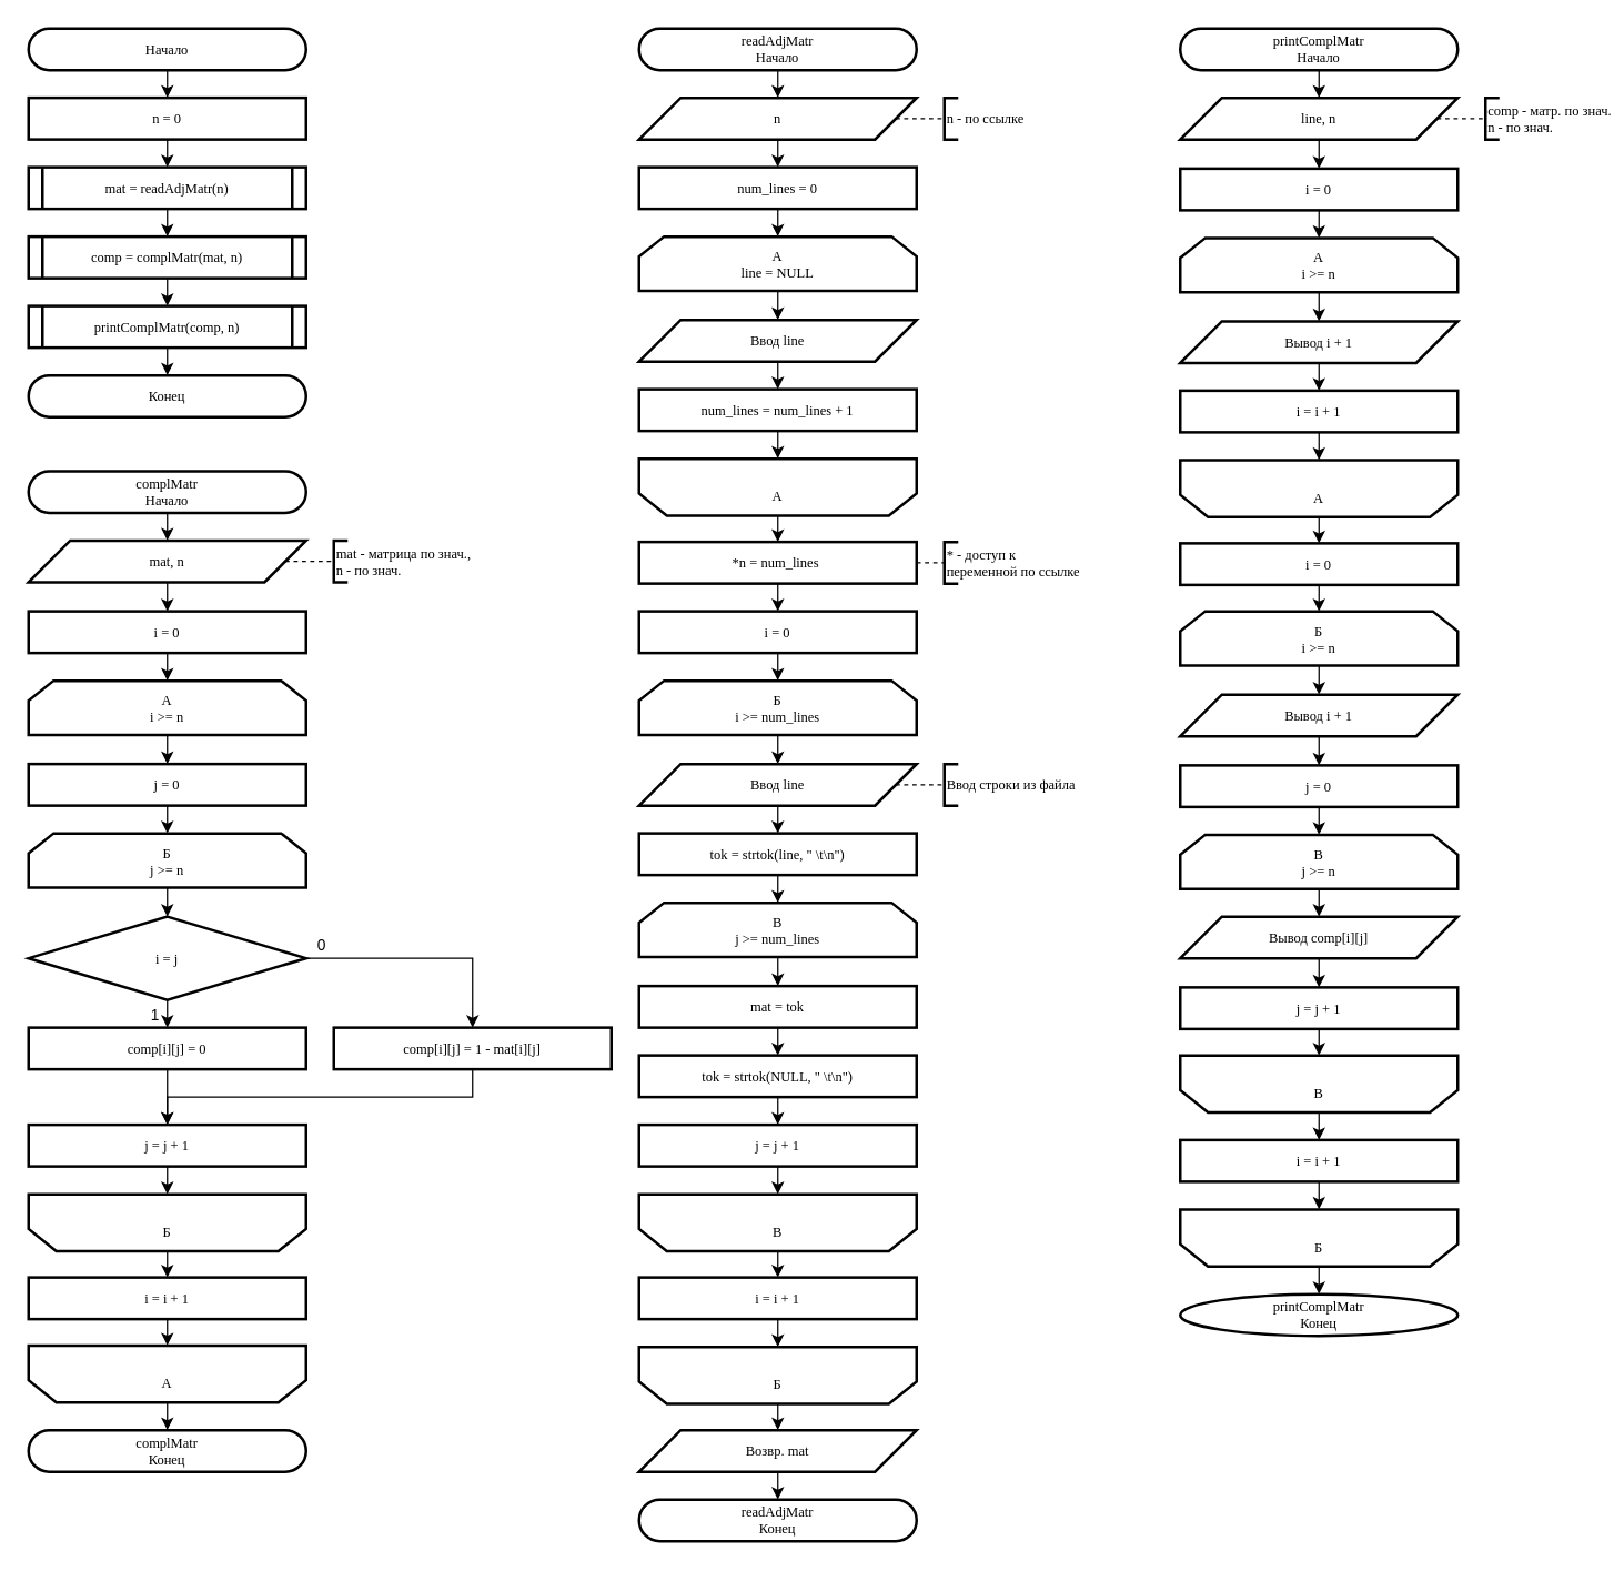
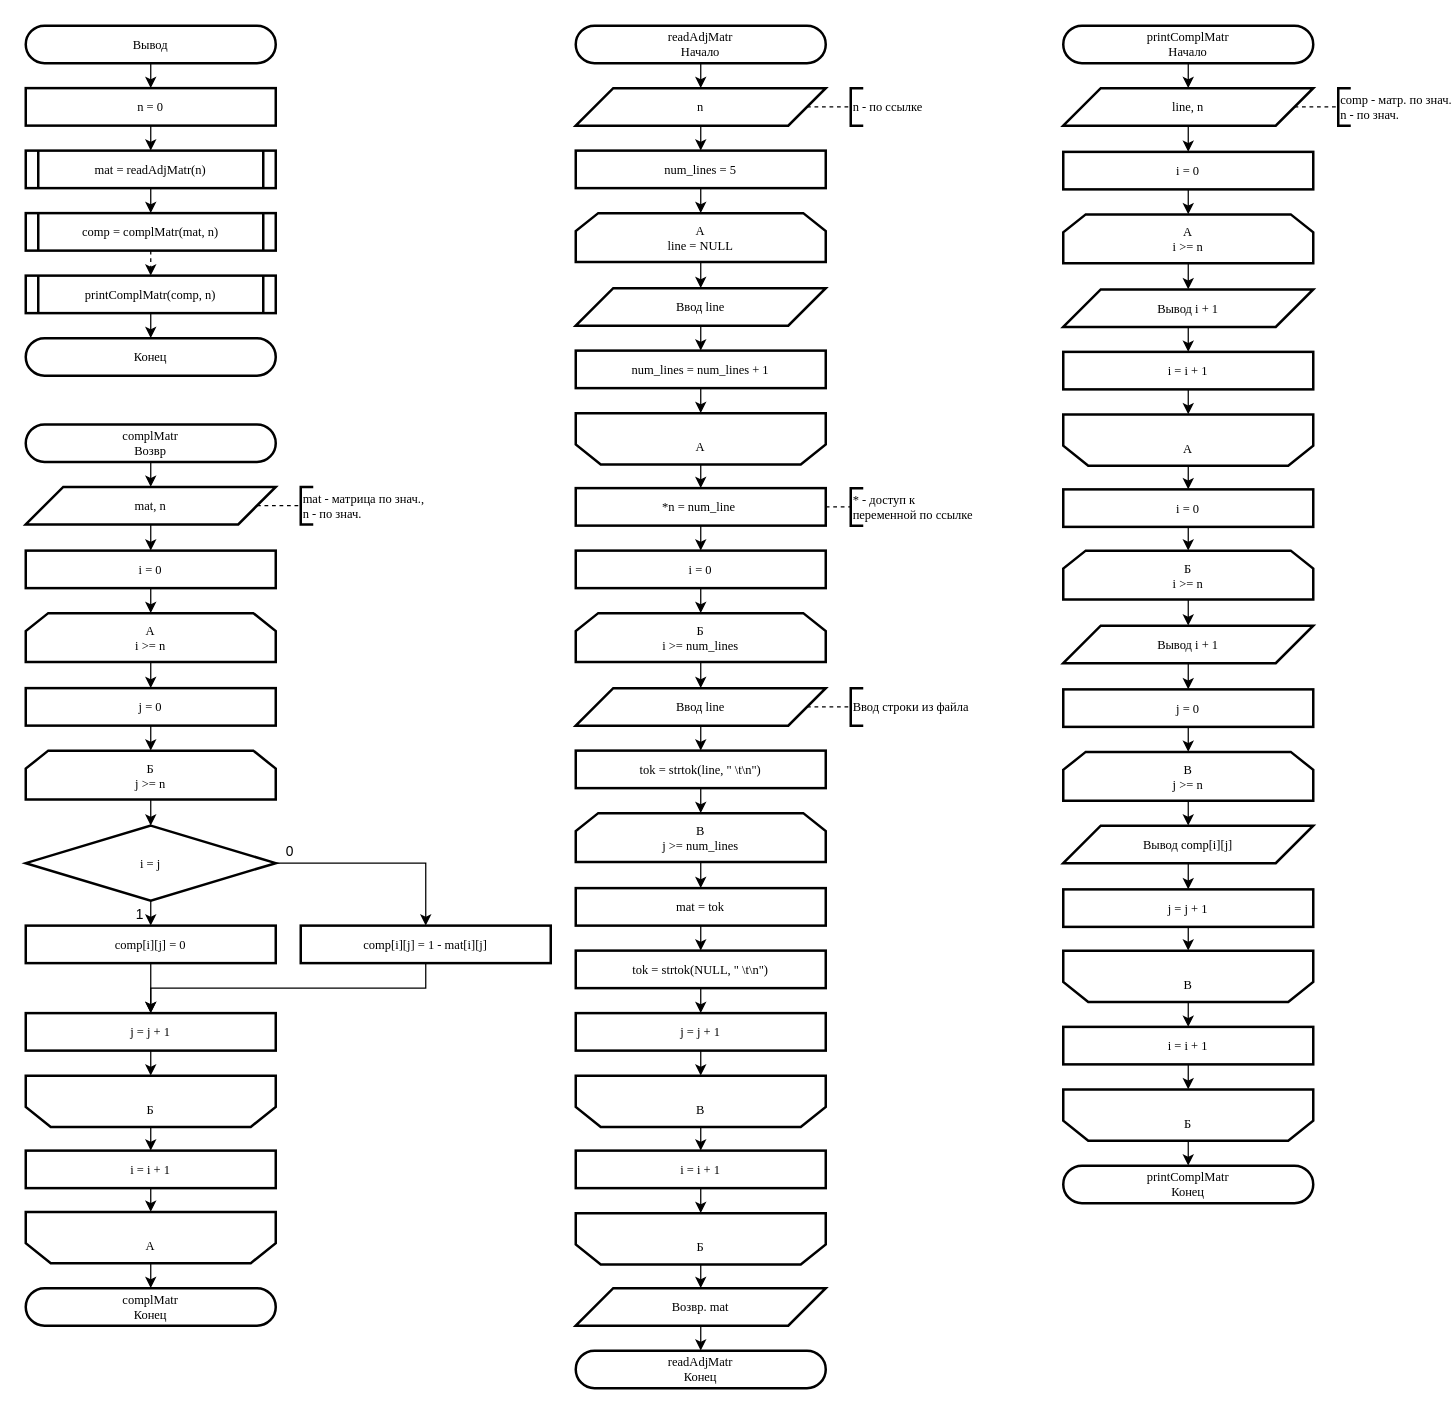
- <mxCell id="3" value="Начало" style="rounded=1;whiteSpace=wrap;html=1;arcSize=50;container=0;strokeWidth=2;fontFamily=JetBrainsMono Nerd Font;fontSize=10;labelBackgroundColor=#FFFFFF;" vertex="1" parent="1"><mxGeometry x="20" y="20" width="200" height="30" as="geometry" /></mxCell>
+ <mxCell id="3" value="Вывод" style="rounded=1;whiteSpace=wrap;html=1;arcSize=50;container=0;strokeWidth=2;fontFamily=JetBrainsMono Nerd Font;fontSize=10;labelBackgroundColor=#FFFFFF;" vertex="1" parent="1"><mxGeometry x="20" y="20" width="200" height="30" as="geometry" /></mxCell>
- <mxCell id="17" value="num_lines = 0" style="rounded=0;whiteSpace=wrap;html=1;strokeWidth=2;fontFamily=JetBrainsMono Nerd Font;fontSize=10;labelBackgroundColor=#FFFFFF;" vertex="1" parent="1"><mxGeometry x="460" y="120" width="200" height="30" as="geometry" /></mxCell>
+ <mxCell id="17" value="num_lines = 5" style="rounded=0;whiteSpace=wrap;html=1;strokeWidth=2;fontFamily=JetBrainsMono Nerd Font;fontSize=10;labelBackgroundColor=#FFFFFF;" vertex="1" parent="1"><mxGeometry x="460" y="120" width="200" height="30" as="geometry" /></mxCell>
- <mxCell id="56" style="edgeStyle=orthogonalEdgeStyle;rounded=0;orthogonalLoop=1;jettySize=auto;html=1;exitX=0.5;exitY=1;exitDx=0;exitDy=0;entryX=0.5;entryY=0;entryDx=0;entryDy=0;" edge="1" parent="1" source="57" target="91"><mxGeometry relative="1" as="geometry" /></mxCell>
+ <mxCell id="56" style="edgeStyle=orthogonalEdgeStyle;rounded=0;orthogonalLoop=1;jettySize=auto;html=1;exitX=0.5;exitY=1;exitDx=0;exitDy=0;entryX=0.5;entryY=0;entryDx=0;entryDy=0;dashed=1;" edge="1" parent="1" source="57" target="91"><mxGeometry relative="1" as="geometry" /></mxCell>
- <mxCell id="59" value="&lt;div&gt;complMatr&lt;/div&gt;Начало" style="rounded=1;whiteSpace=wrap;html=1;arcSize=50;container=0;strokeWidth=2;fontFamily=JetBrainsMono Nerd Font;fontSize=10;labelBackgroundColor=#FFFFFF;" vertex="1" parent="1"><mxGeometry x="20" y="339" width="200" height="30" as="geometry" /></mxCell>
+ <mxCell id="59" value="&lt;div&gt;complMatr&lt;/div&gt;Возвр" style="rounded=1;whiteSpace=wrap;html=1;arcSize=50;container=0;strokeWidth=2;fontFamily=JetBrainsMono Nerd Font;fontSize=10;labelBackgroundColor=#FFFFFF;" vertex="1" parent="1"><mxGeometry x="20" y="339" width="200" height="30" as="geometry" /></mxCell>
- <mxCell id="27" value="*n = num_lines&amp;nbsp;" style="rounded=0;whiteSpace=wrap;html=1;strokeWidth=2;fontFamily=JetBrainsMono Nerd Font;fontSize=10;labelBackgroundColor=#FFFFFF;" vertex="1" parent="1"><mxGeometry x="460" y="390" width="200" height="30" as="geometry" /></mxCell>
+ <mxCell id="27" value="*n = num_line&amp;nbsp;" style="rounded=0;whiteSpace=wrap;html=1;strokeWidth=2;fontFamily=JetBrainsMono Nerd Font;fontSize=10;labelBackgroundColor=#FFFFFF;" vertex="1" parent="1"><mxGeometry x="460" y="390" width="200" height="30" as="geometry" /></mxCell>
- <mxCell id="94" value="&lt;div&gt;printComplMatr&lt;/div&gt;Конец" style="ellipse;whiteSpace=wrap;html=1;arcSize=50;container=0;strokeWidth=2;fontFamily=JetBrainsMono Nerd Font;fontSize=10;labelBackgroundColor=#FFFFFF;" vertex="1" parent="1"><mxGeometry x="850" y="932" width="200" height="30" as="geometry" /></mxCell>
+ <mxCell id="94" value="&lt;div&gt;printComplMatr&lt;/div&gt;Конец" style="rounded=1;whiteSpace=wrap;html=1;arcSize=50;container=0;strokeWidth=2;fontFamily=JetBrainsMono Nerd Font;fontSize=10;labelBackgroundColor=#FFFFFF;" vertex="1" parent="1"><mxGeometry x="850" y="932" width="200" height="30" as="geometry" /></mxCell>
